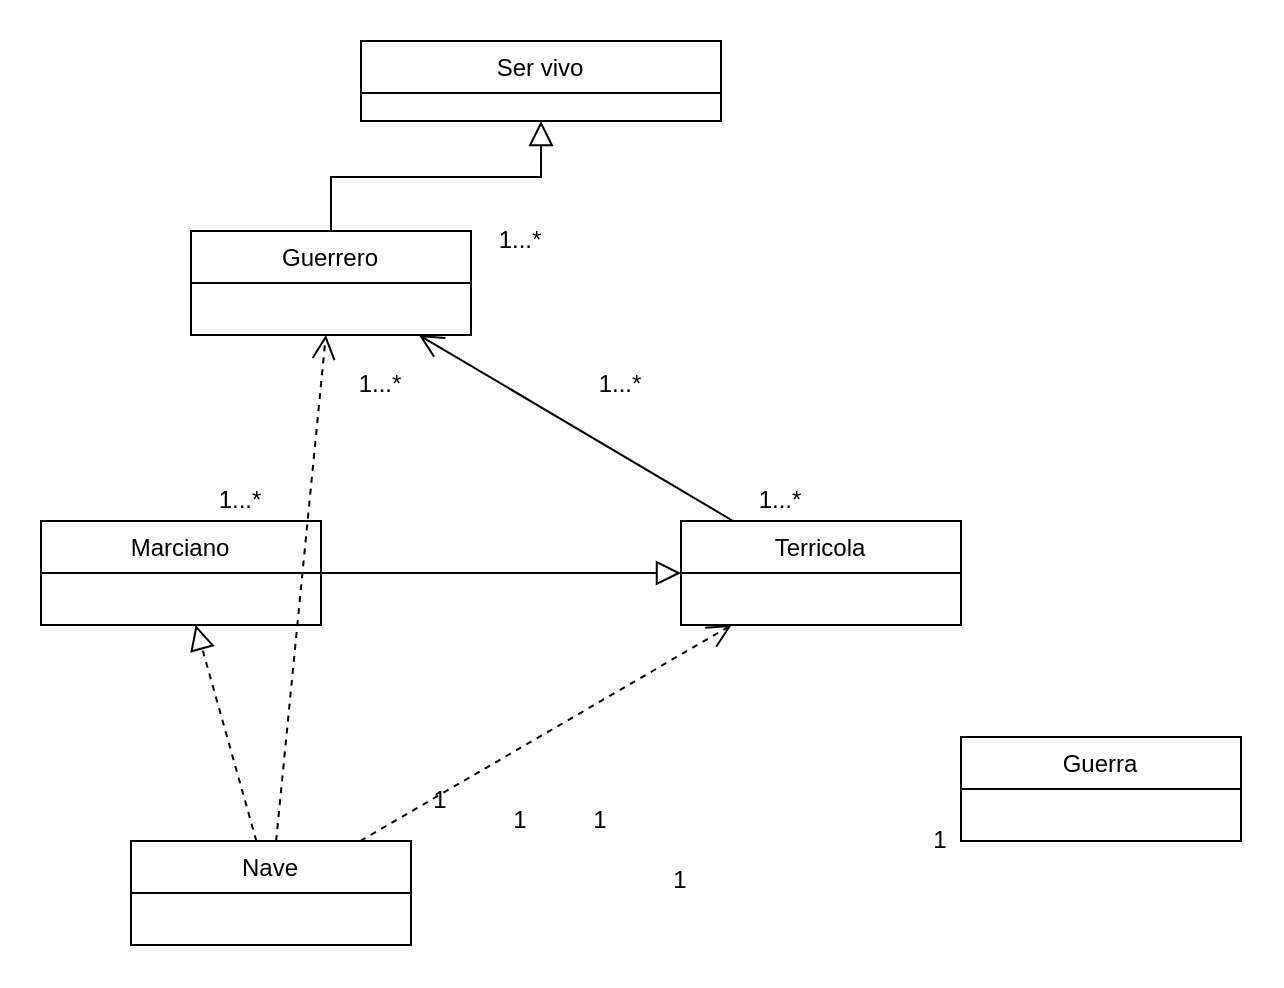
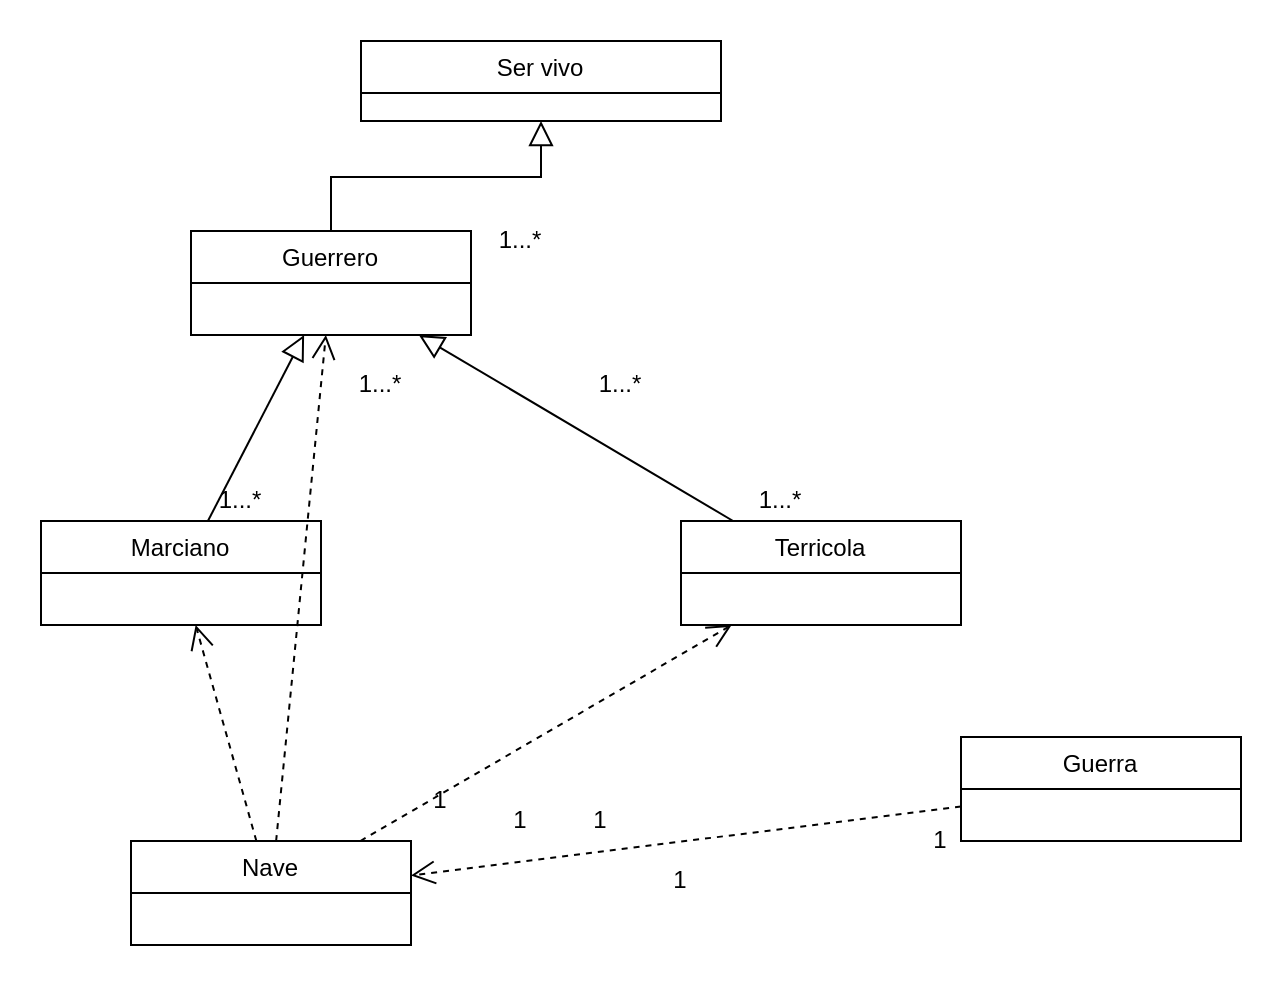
- <mxCell id="10" value="" style="endArrow=open;endSize=10;endFill=0;shadow=0;strokeWidth=1;rounded=0;elbow=vertical;" edge="1" parent="1" source="6" target="5"><mxGeometry width="160" relative="1" as="geometry"><mxPoint x="100" y="270" as="sourcePoint" /><mxPoint x="260" y="192" as="targetPoint" /></mxGeometry></mxCell>
+ <mxCell id="10" value="" style="endArrow=block;endSize=10;endFill=0;shadow=0;strokeWidth=1;rounded=0;elbow=vertical;" edge="1" parent="1" source="6" target="5"><mxGeometry width="160" relative="1" as="geometry"><mxPoint x="100" y="270" as="sourcePoint" /><mxPoint x="260" y="192" as="targetPoint" /></mxGeometry></mxCell>
- <mxCell id="2" value="" style="endArrow=block;endSize=10;endFill=0;shadow=0;strokeWidth=1;rounded=0;elbow=vertical;" parent="1" source="7" target="6" edge="1"><mxGeometry width="160" relative="1" as="geometry"><mxPoint x="50" y="-297" as="sourcePoint" /><mxPoint x="50" y="-297" as="targetPoint" /></mxGeometry></mxCell>
+ <mxCell id="2" value="" style="endArrow=block;endSize=10;endFill=0;shadow=0;strokeWidth=1;rounded=0;elbow=vertical;" parent="1" source="7" target="5" edge="1"><mxGeometry width="160" relative="1" as="geometry"><mxPoint x="50" y="-297" as="sourcePoint" /><mxPoint x="50" y="-297" as="targetPoint" /></mxGeometry></mxCell>
- <mxCell id="12" value="" style="endArrow=block;endSize=10;endFill=0;shadow=0;strokeWidth=1;rounded=0;elbow=vertical;dashed=1;" edge="1" parent="1" source="8" target="7"><mxGeometry width="160" relative="1" as="geometry"><mxPoint x="260" y="430" as="sourcePoint" /><mxPoint x="260" y="192" as="targetPoint" /></mxGeometry></mxCell>
+ <mxCell id="12" value="" style="endArrow=open;endSize=10;endFill=0;shadow=0;strokeWidth=1;rounded=0;elbow=vertical;dashed=1;" edge="1" parent="1" source="8" target="7"><mxGeometry width="160" relative="1" as="geometry"><mxPoint x="260" y="430" as="sourcePoint" /><mxPoint x="260" y="192" as="targetPoint" /></mxGeometry></mxCell>
+ <mxCell id="14" value="" style="endArrow=open;endSize=10;endFill=0;shadow=0;strokeWidth=1;rounded=0;elbow=vertical;dashed=1;" edge="1" parent="1" source="9" target="8"><mxGeometry width="160" relative="1" as="geometry"><mxPoint x="280" y="450" as="sourcePoint" /><mxPoint x="280" y="212" as="targetPoint" /></mxGeometry></mxCell>
